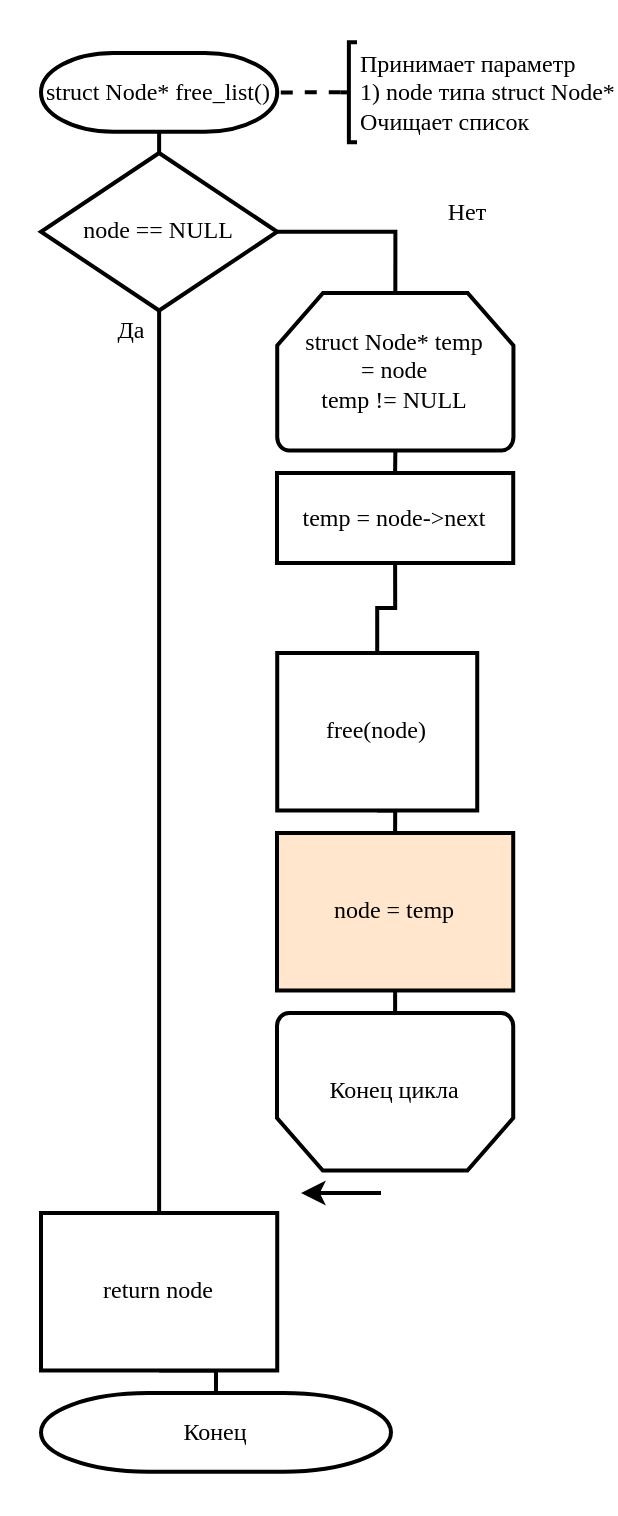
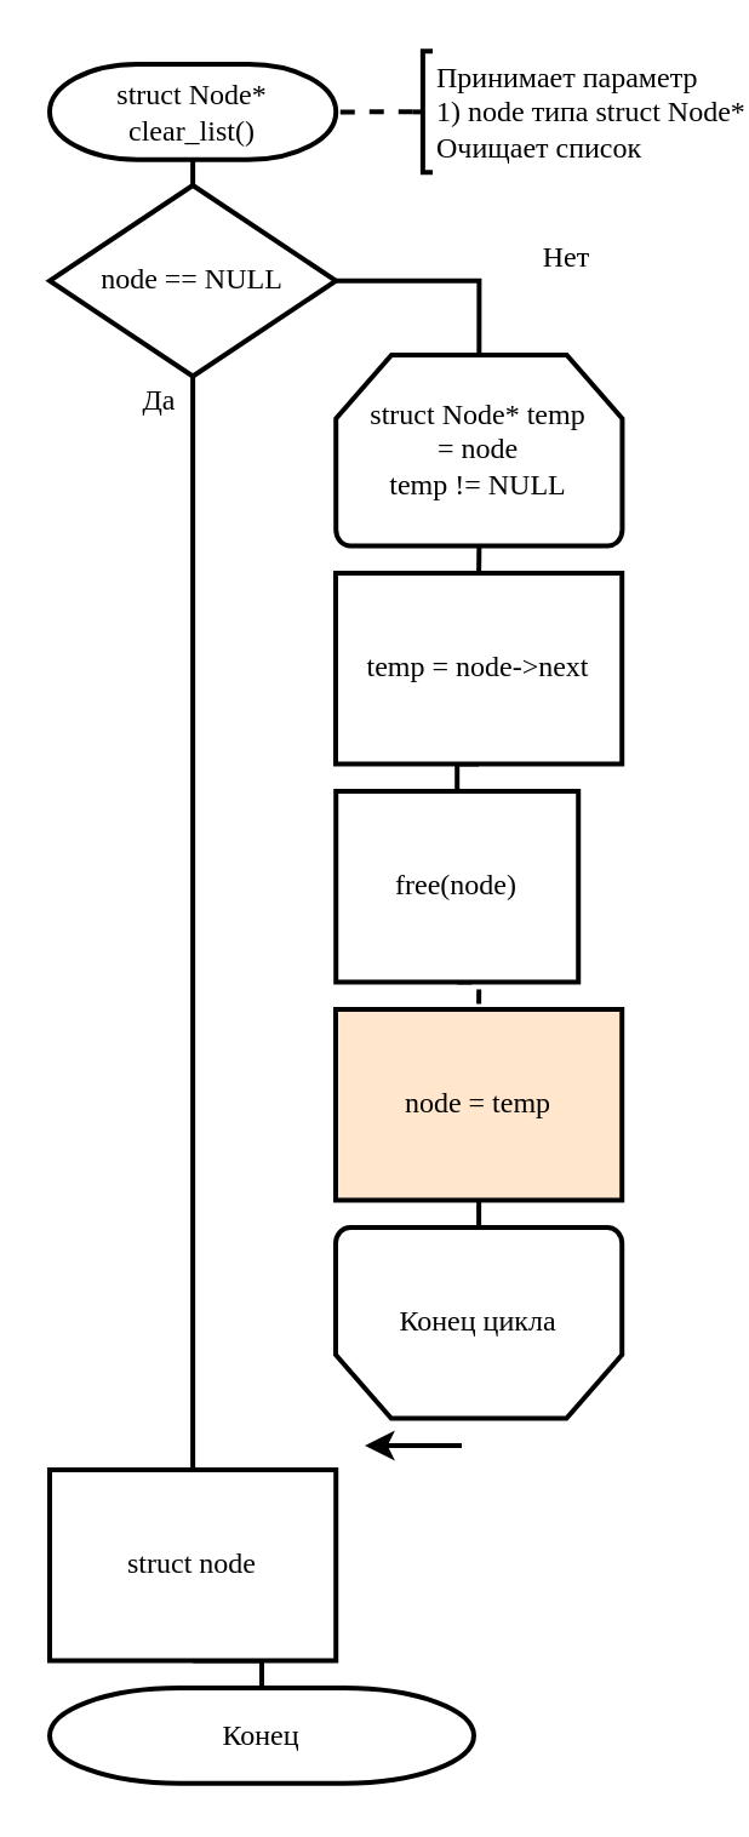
- <mxCell id="3" value="struct Node* free_list()" style="strokeWidth=2;html=1;shape=mxgraph.flowchart.terminator;whiteSpace=wrap;fontFamily=Times New Roman;" vertex="1" parent="1"><mxGeometry x="20" y="26" width="118.11" height="39.37" as="geometry" /></mxCell>
+ <mxCell id="3" value="struct Node* clear_list()" style="strokeWidth=2;html=1;shape=mxgraph.flowchart.terminator;whiteSpace=wrap;fontFamily=Times New Roman;" vertex="1" parent="1"><mxGeometry x="20" y="26" width="118.11" height="39.37" as="geometry" /></mxCell>
- <mxCell id="11" value="temp = node-&amp;gt;next" style="rounded=0;whiteSpace=wrap;html=1;absoluteArcSize=1;arcSize=14;strokeWidth=2;fontFamily=Times New Roman;" vertex="1" parent="1"><mxGeometry x="138" y="236" width="118.11" height="45" as="geometry" /></mxCell>
+ <mxCell id="11" value="temp = node-&amp;gt;next" style="rounded=0;whiteSpace=wrap;html=1;absoluteArcSize=1;arcSize=14;strokeWidth=2;fontFamily=Times New Roman;" vertex="1" parent="1"><mxGeometry x="138" y="236" width="118.11" height="78.74" as="geometry" /></mxCell>
- <mxCell id="12" style="edgeStyle=orthogonalEdgeStyle;rounded=0;orthogonalLoop=1;jettySize=auto;html=1;exitX=0.5;exitY=1;exitDx=0;exitDy=0;entryX=0.5;entryY=0;entryDx=0;entryDy=0;endArrow=none;endFill=0;strokeWidth=2;fontFamily=Times New Roman;" edge="1" parent="1" source="13" target="15"><mxGeometry relative="1" as="geometry" /></mxCell>
+ <mxCell id="12" style="edgeStyle=orthogonalEdgeStyle;rounded=0;orthogonalLoop=1;jettySize=auto;html=1;exitX=0.5;exitY=1;exitDx=0;exitDy=0;entryX=0.5;entryY=0;entryDx=0;entryDy=0;endArrow=none;endFill=0;strokeWidth=2;fontFamily=Times New Roman;dashed=1;" edge="1" parent="1" source="13" target="15"><mxGeometry relative="1" as="geometry" /></mxCell>
- <mxCell id="17" value="return node" style="rounded=0;whiteSpace=wrap;html=1;absoluteArcSize=1;arcSize=14;strokeWidth=2;fontFamily=Times New Roman;" vertex="1" parent="1"><mxGeometry x="20" y="606" width="118.11" height="78.74" as="geometry" /></mxCell>
+ <mxCell id="17" value="struct node" style="rounded=0;whiteSpace=wrap;html=1;absoluteArcSize=1;arcSize=14;strokeWidth=2;fontFamily=Times New Roman;" vertex="1" parent="1"><mxGeometry x="20" y="606" width="118.11" height="78.74" as="geometry" /></mxCell>
